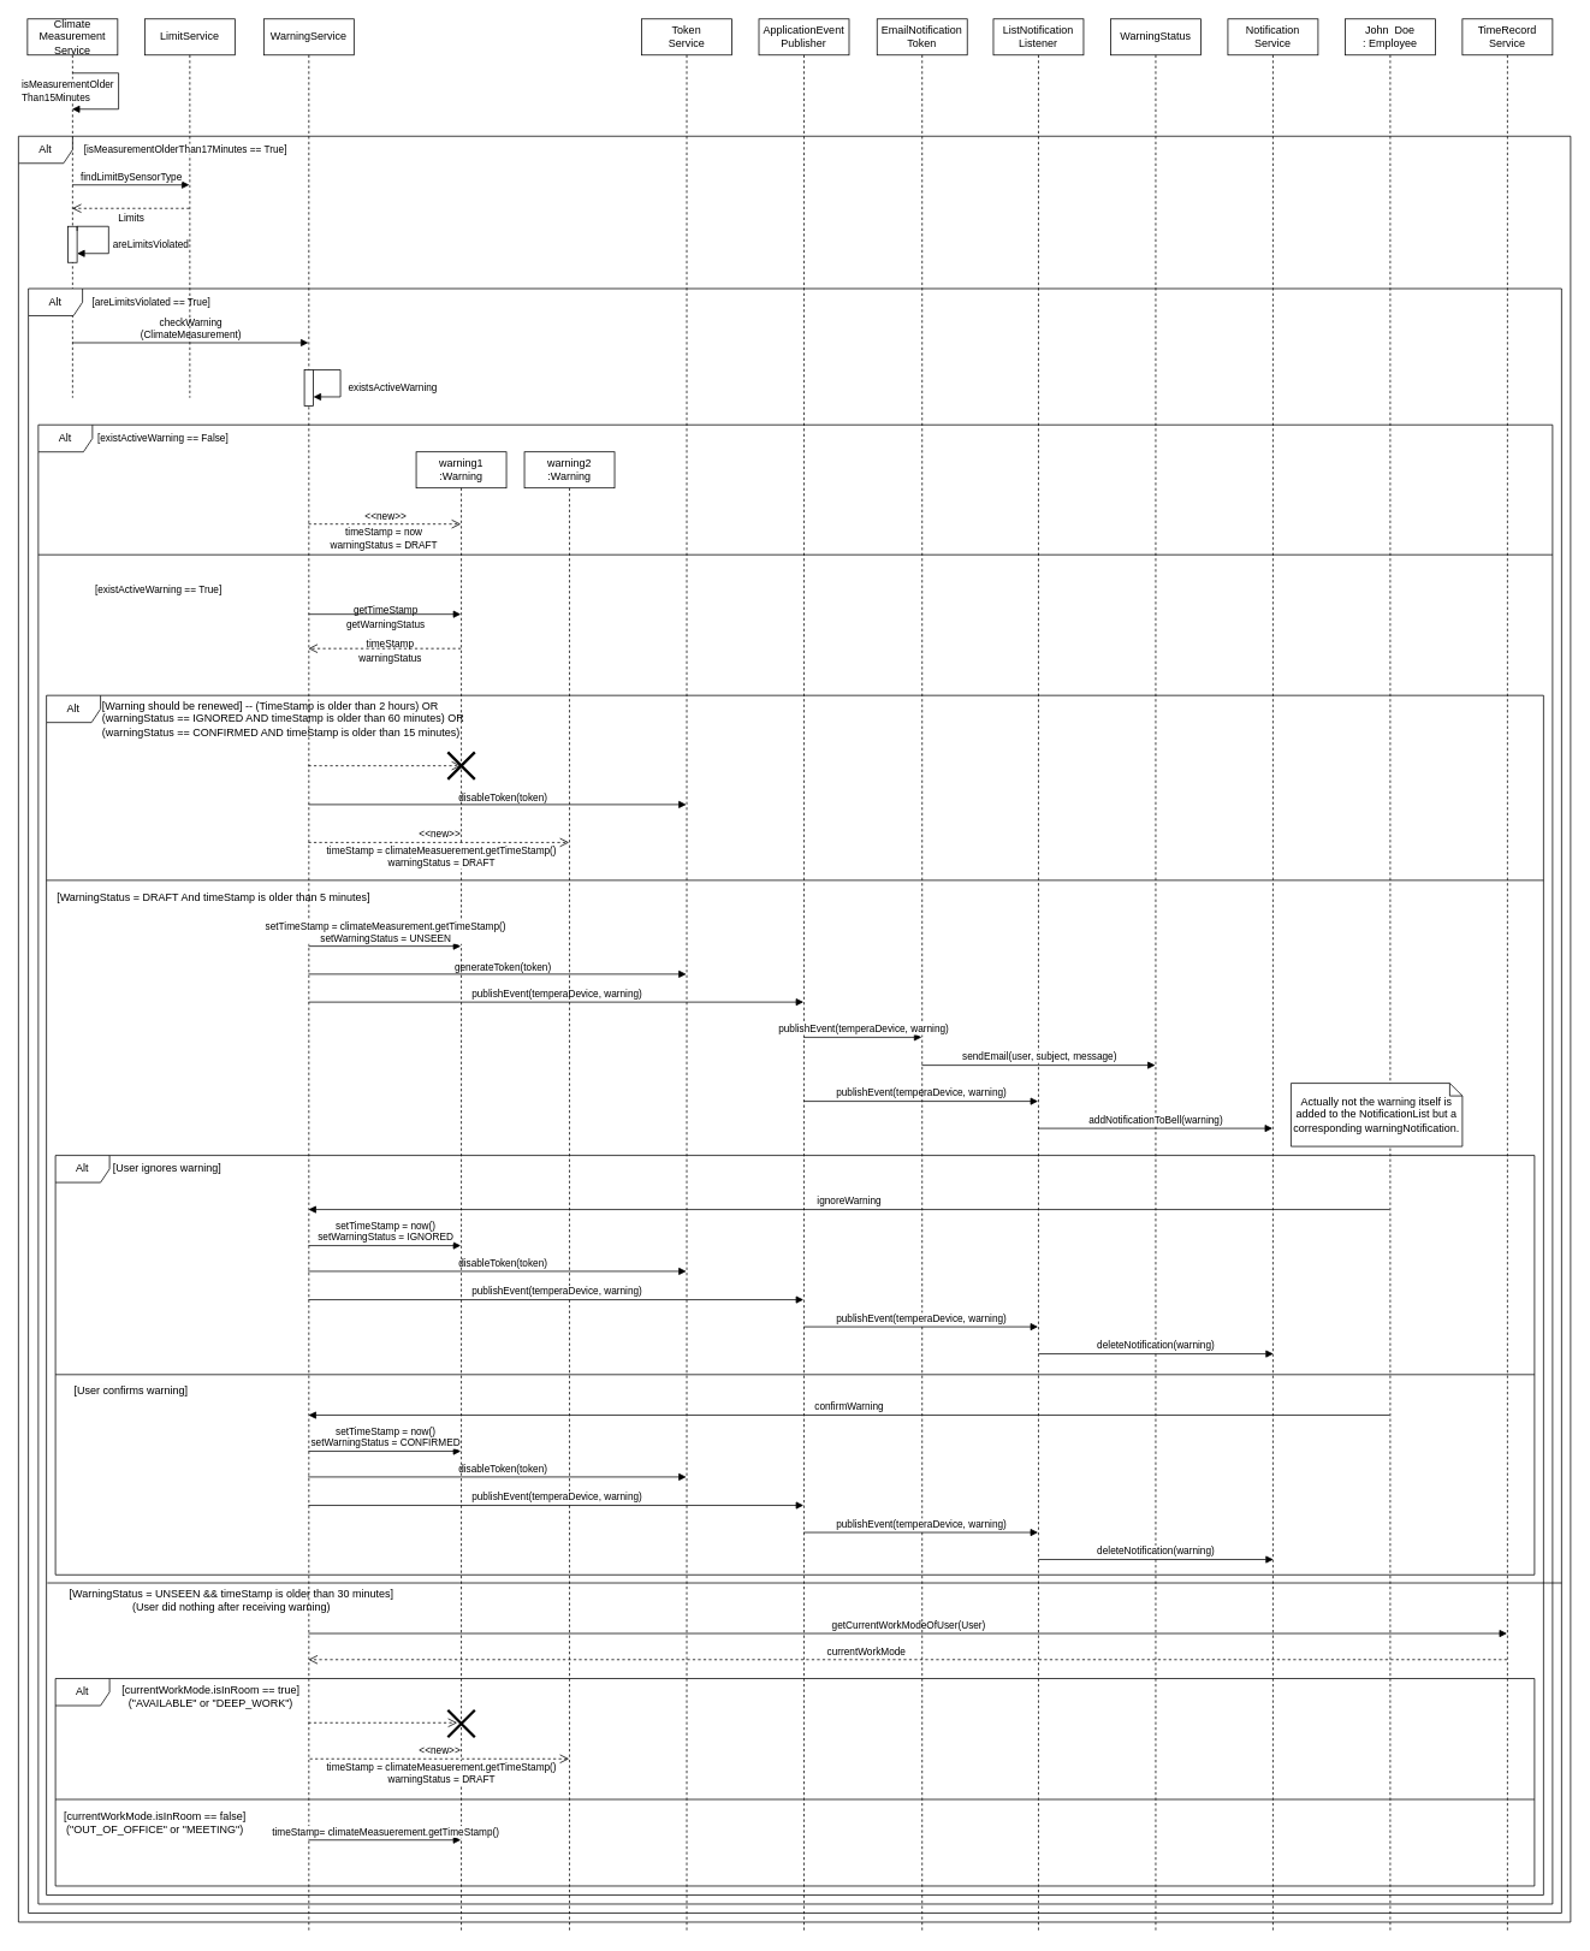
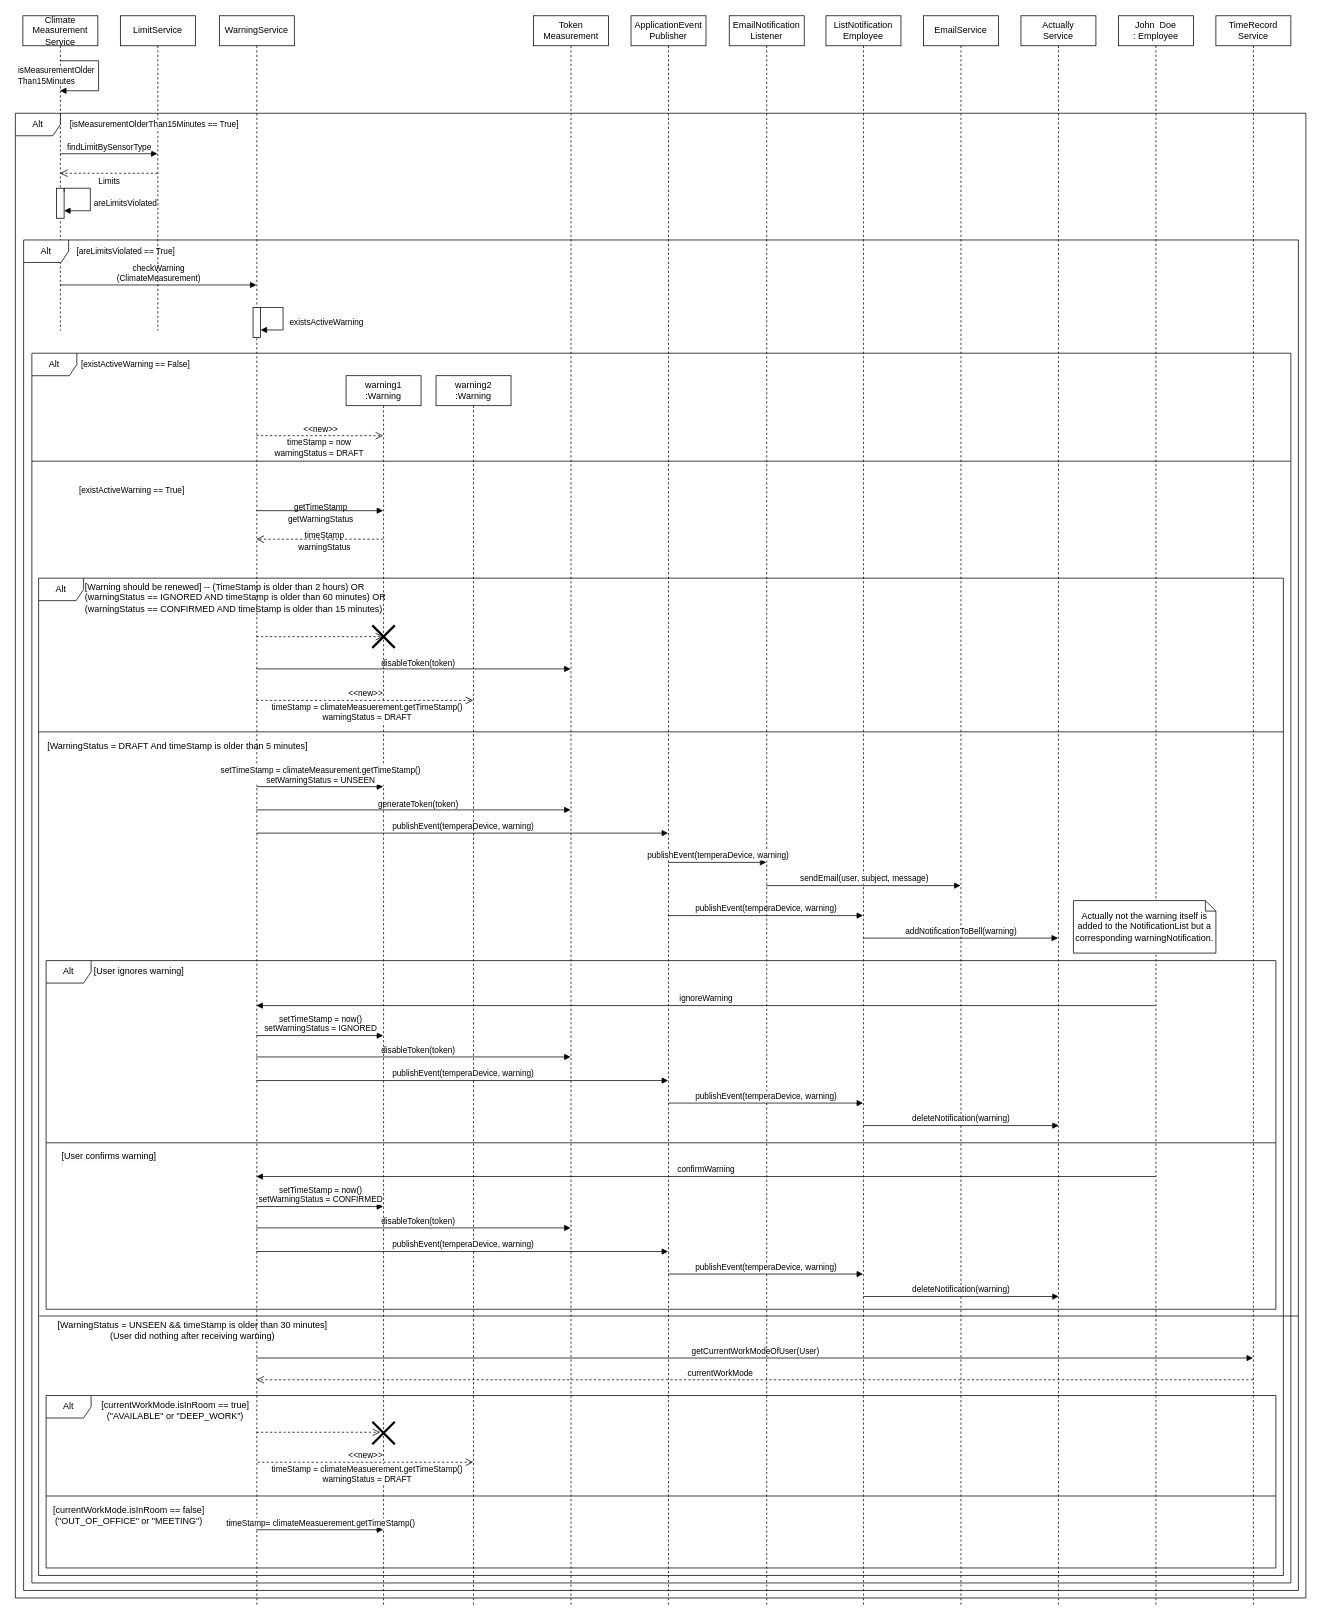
- <mxCell id="58" value="Token&lt;br&gt;Service" style="shape=umlLifeline;perimeter=lifelinePerimeter;whiteSpace=wrap;html=1;container=1;dropTarget=0;collapsible=0;recursiveResize=0;outlineConnect=0;portConstraint=eastwest;newEdgeStyle={&quot;curved&quot;:0,&quot;rounded&quot;:0};" parent="1" vertex="1"><mxGeometry x="711" y="20" width="100" height="2120" as="geometry" /></mxCell>
+ <mxCell id="58" value="Token&lt;br&gt;Measurement" style="shape=umlLifeline;perimeter=lifelinePerimeter;whiteSpace=wrap;html=1;container=1;dropTarget=0;collapsible=0;recursiveResize=0;outlineConnect=0;portConstraint=eastwest;newEdgeStyle={&quot;curved&quot;:0,&quot;rounded&quot;:0};" parent="1" vertex="1"><mxGeometry x="711" y="20" width="100" height="2120" as="geometry" /></mxCell>
- <mxCell id="61" value="EmailNotification&lt;div&gt;Token&lt;/div&gt;" style="shape=umlLifeline;perimeter=lifelinePerimeter;whiteSpace=wrap;html=1;container=1;dropTarget=0;collapsible=0;recursiveResize=0;outlineConnect=0;portConstraint=eastwest;newEdgeStyle={&quot;curved&quot;:0,&quot;rounded&quot;:0};" parent="1" vertex="1"><mxGeometry x="972" y="20" width="100" height="2120" as="geometry" /></mxCell>
+ <mxCell id="61" value="EmailNotification&lt;div&gt;Listener&lt;/div&gt;" style="shape=umlLifeline;perimeter=lifelinePerimeter;whiteSpace=wrap;html=1;container=1;dropTarget=0;collapsible=0;recursiveResize=0;outlineConnect=0;portConstraint=eastwest;newEdgeStyle={&quot;curved&quot;:0,&quot;rounded&quot;:0};" parent="1" vertex="1"><mxGeometry x="972" y="20" width="100" height="2120" as="geometry" /></mxCell>
- <mxCell id="62" value="ListNotification&lt;div&gt;Listener&lt;/div&gt;" style="shape=umlLifeline;perimeter=lifelinePerimeter;whiteSpace=wrap;html=1;container=1;dropTarget=0;collapsible=0;recursiveResize=0;outlineConnect=0;portConstraint=eastwest;newEdgeStyle={&quot;curved&quot;:0,&quot;rounded&quot;:0};" parent="1" vertex="1"><mxGeometry x="1101" y="20" width="100" height="2120" as="geometry" /></mxCell>
+ <mxCell id="62" value="ListNotification&lt;div&gt;Employee&lt;/div&gt;" style="shape=umlLifeline;perimeter=lifelinePerimeter;whiteSpace=wrap;html=1;container=1;dropTarget=0;collapsible=0;recursiveResize=0;outlineConnect=0;portConstraint=eastwest;newEdgeStyle={&quot;curved&quot;:0,&quot;rounded&quot;:0};" parent="1" vertex="1"><mxGeometry x="1101" y="20" width="100" height="2120" as="geometry" /></mxCell>
- <mxCell id="64" value="WarningStatus" style="shape=umlLifeline;perimeter=lifelinePerimeter;whiteSpace=wrap;html=1;container=1;dropTarget=0;collapsible=0;recursiveResize=0;outlineConnect=0;portConstraint=eastwest;newEdgeStyle={&quot;curved&quot;:0,&quot;rounded&quot;:0};" parent="1" vertex="1"><mxGeometry x="1231" y="20" width="100" height="2120" as="geometry" /></mxCell>
+ <mxCell id="64" value="EmailService" style="shape=umlLifeline;perimeter=lifelinePerimeter;whiteSpace=wrap;html=1;container=1;dropTarget=0;collapsible=0;recursiveResize=0;outlineConnect=0;portConstraint=eastwest;newEdgeStyle={&quot;curved&quot;:0,&quot;rounded&quot;:0};" parent="1" vertex="1"><mxGeometry x="1231" y="20" width="100" height="2120" as="geometry" /></mxCell>
- <mxCell id="67" value="Notification&lt;div&gt;Service&lt;/div&gt;" style="shape=umlLifeline;perimeter=lifelinePerimeter;whiteSpace=wrap;html=1;container=1;dropTarget=0;collapsible=0;recursiveResize=0;outlineConnect=0;portConstraint=eastwest;newEdgeStyle={&quot;curved&quot;:0,&quot;rounded&quot;:0};" parent="1" vertex="1"><mxGeometry x="1361" y="20" width="100" height="2120" as="geometry" /></mxCell>
+ <mxCell id="67" value="Actually&lt;div&gt;Service&lt;/div&gt;" style="shape=umlLifeline;perimeter=lifelinePerimeter;whiteSpace=wrap;html=1;container=1;dropTarget=0;collapsible=0;recursiveResize=0;outlineConnect=0;portConstraint=eastwest;newEdgeStyle={&quot;curved&quot;:0,&quot;rounded&quot;:0};" parent="1" vertex="1"><mxGeometry x="1361" y="20" width="100" height="2120" as="geometry" /></mxCell>
- <mxCell id="57" value="&lt;span style=&quot;font-size: 11px; background-color: rgb(255, 255, 255);&quot;&gt;[isMeasurementOlderThan17Minutes == True&lt;/span&gt;&lt;span style=&quot;font-size: 11px; background-color: rgb(255, 255, 255);&quot;&gt;]&lt;/span&gt;" style="text;html=1;align=center;verticalAlign=middle;resizable=0;points=[];autosize=1;strokeColor=none;fillColor=none;" parent="1" vertex="1"><mxGeometry x="80" y="150" width="250" height="30" as="geometry" /></mxCell>
+ <mxCell id="57" value="&lt;span style=&quot;font-size: 11px; background-color: rgb(255, 255, 255);&quot;&gt;[isMeasurementOlderThan15Minutes == True&lt;/span&gt;&lt;span style=&quot;font-size: 11px; background-color: rgb(255, 255, 255);&quot;&gt;]&lt;/span&gt;" style="text;html=1;align=center;verticalAlign=middle;resizable=0;points=[];autosize=1;strokeColor=none;fillColor=none;" parent="1" vertex="1"><mxGeometry x="80" y="150" width="250" height="30" as="geometry" /></mxCell>
